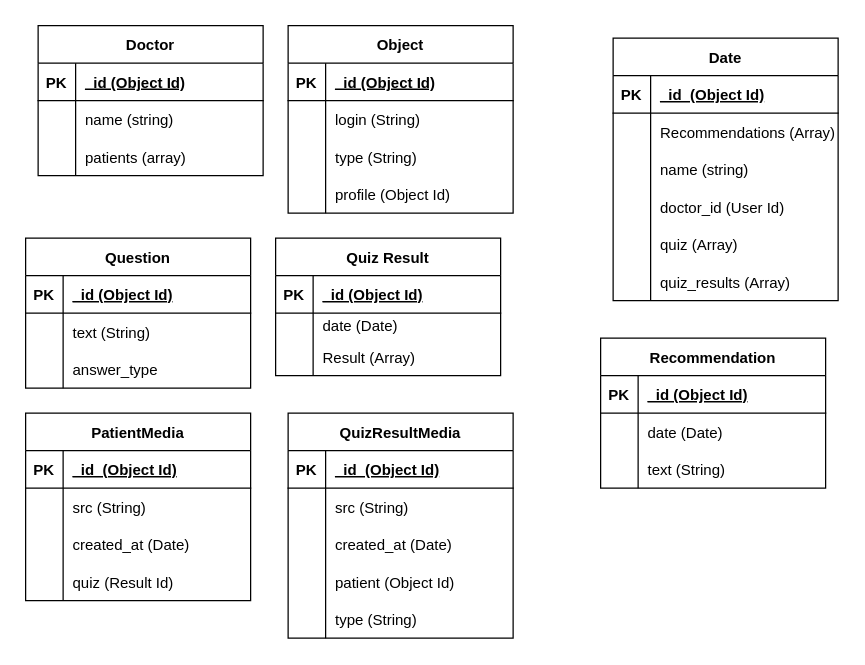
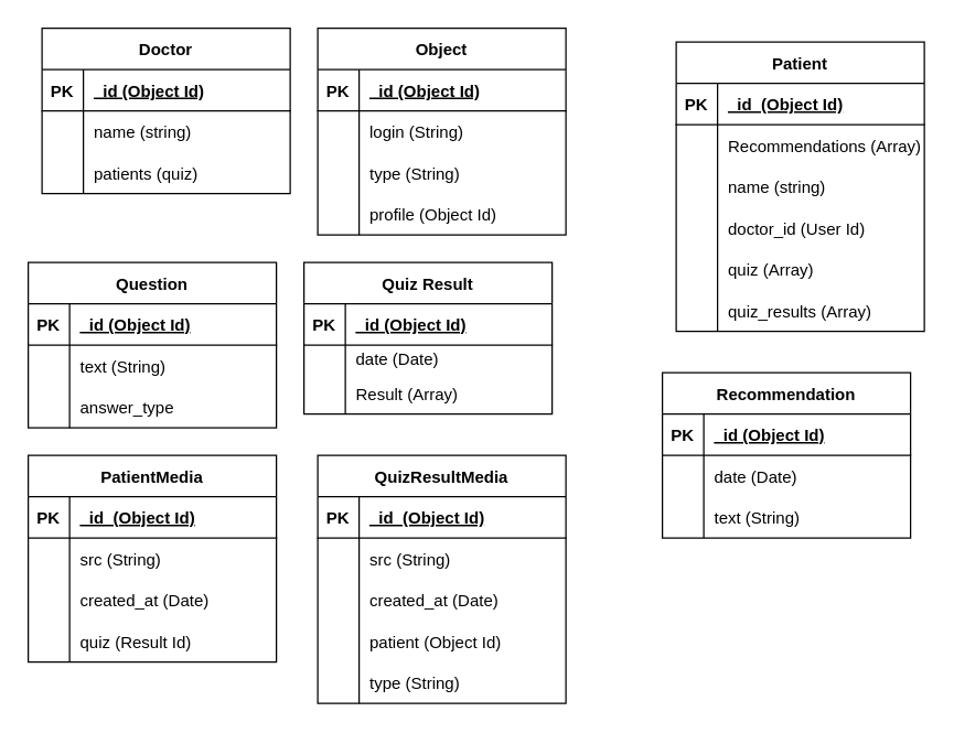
- <mxCell id="22" value="Date" style="shape=table;startSize=30;container=1;collapsible=1;childLayout=tableLayout;fixedRows=1;rowLines=0;fontStyle=1;align=center;resizeLast=1;" parent="1" vertex="1"><mxGeometry x="490" y="30" width="180" height="210" as="geometry"><mxRectangle x="80" y="70" width="80" height="30" as="alternateBounds" /></mxGeometry></mxCell>
+ <mxCell id="22" value="Patient" style="shape=table;startSize=30;container=1;collapsible=1;childLayout=tableLayout;fixedRows=1;rowLines=0;fontStyle=1;align=center;resizeLast=1;" parent="1" vertex="1"><mxGeometry x="490" y="30" width="180" height="210" as="geometry"><mxRectangle x="80" y="70" width="80" height="30" as="alternateBounds" /></mxGeometry></mxCell>
- <mxCell id="11" value="patients (array)" style="shape=partialRectangle;connectable=0;fillColor=none;top=0;left=0;bottom=0;right=0;align=left;spacingLeft=6;overflow=hidden;" parent="9" vertex="1"><mxGeometry x="30" width="150" height="30" as="geometry"><mxRectangle width="150" height="30" as="alternateBounds" /></mxGeometry></mxCell>
+ <mxCell id="11" value="patients (quiz)" style="shape=partialRectangle;connectable=0;fillColor=none;top=0;left=0;bottom=0;right=0;align=left;spacingLeft=6;overflow=hidden;" parent="9" vertex="1"><mxGeometry x="30" width="150" height="30" as="geometry"><mxRectangle width="150" height="30" as="alternateBounds" /></mxGeometry></mxCell>
